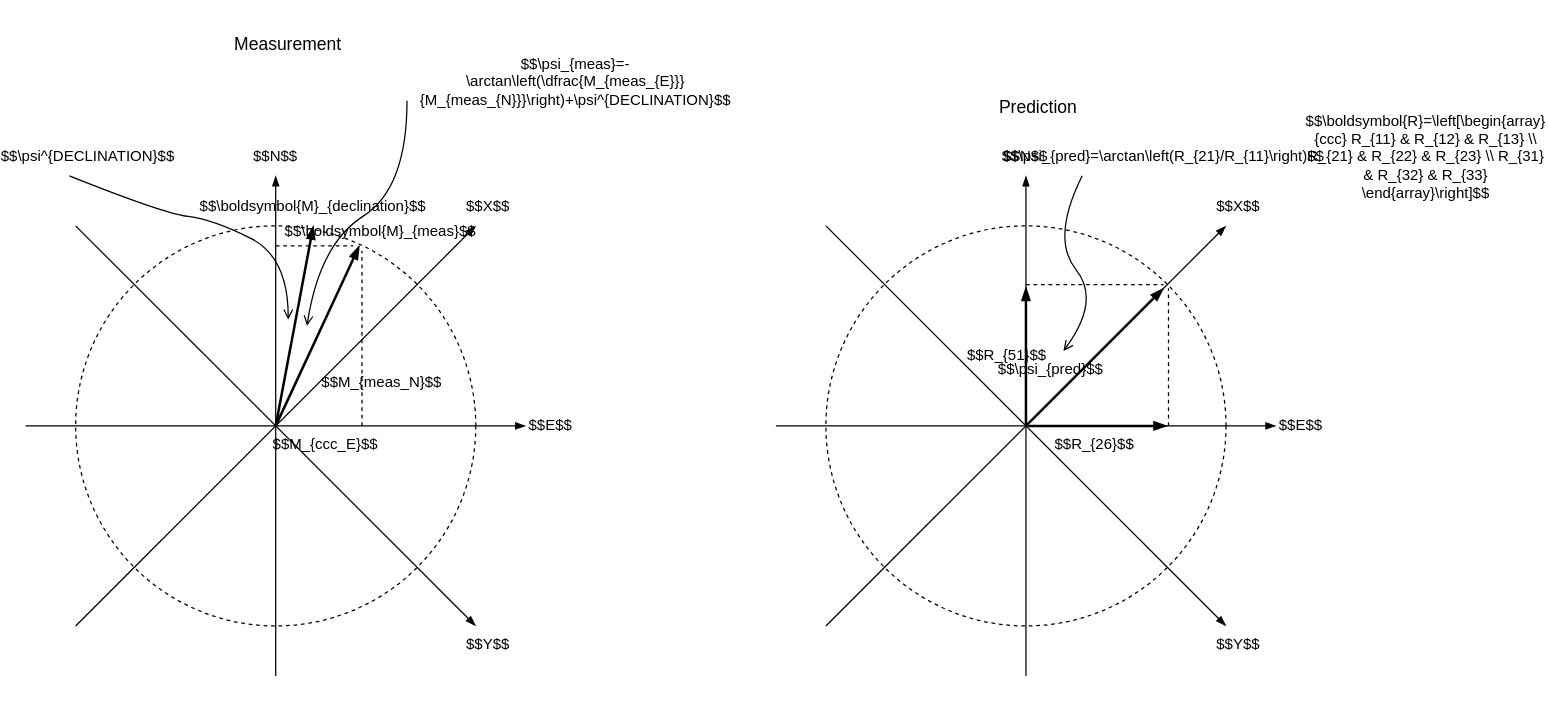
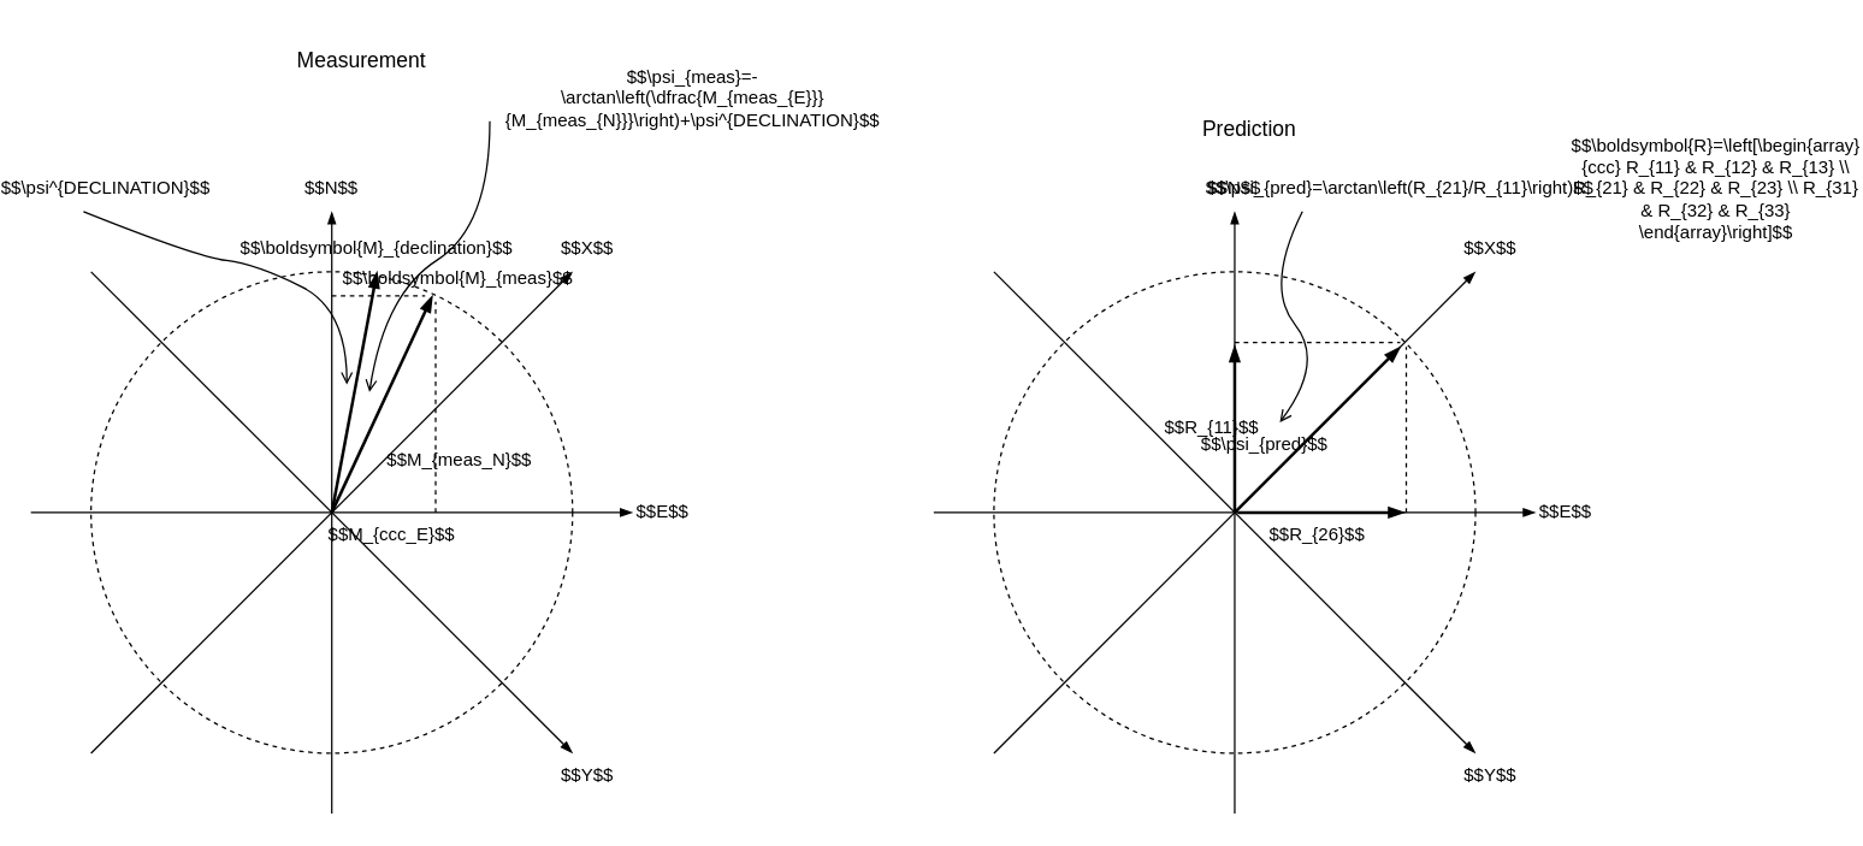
- <mxCell id="23" value="Measurement" style="text;html=1;strokeColor=none;fillColor=none;align=center;verticalAlign=middle;whiteSpace=wrap;rounded=0;fontSize=14;" parent="1" vertex="1"><mxGeometry x="190" y="20" width="80" height="30" as="geometry" /></mxCell>
+ <mxCell id="23" value="Measurement" style="text;html=1;strokeColor=none;fillColor=none;align=center;verticalAlign=middle;whiteSpace=wrap;rounded=0;fontSize=14;" parent="1" vertex="1"><mxGeometry x="200" y="25" width="80" height="30" as="geometry" /></mxCell>
- <mxCell id="40" value="$$R_{51}$$" style="text;html=1;strokeColor=none;fillColor=none;align=center;verticalAlign=middle;whiteSpace=wrap;rounded=0;" parent="1" vertex="1"><mxGeometry x="775" y="269" width="60" height="30" as="geometry" /></mxCell>
+ <mxCell id="40" value="$$R_{11}$$" style="text;html=1;strokeColor=none;fillColor=none;align=center;verticalAlign=middle;whiteSpace=wrap;rounded=0;" parent="1" vertex="1"><mxGeometry x="775" y="269" width="60" height="30" as="geometry" /></mxCell>
